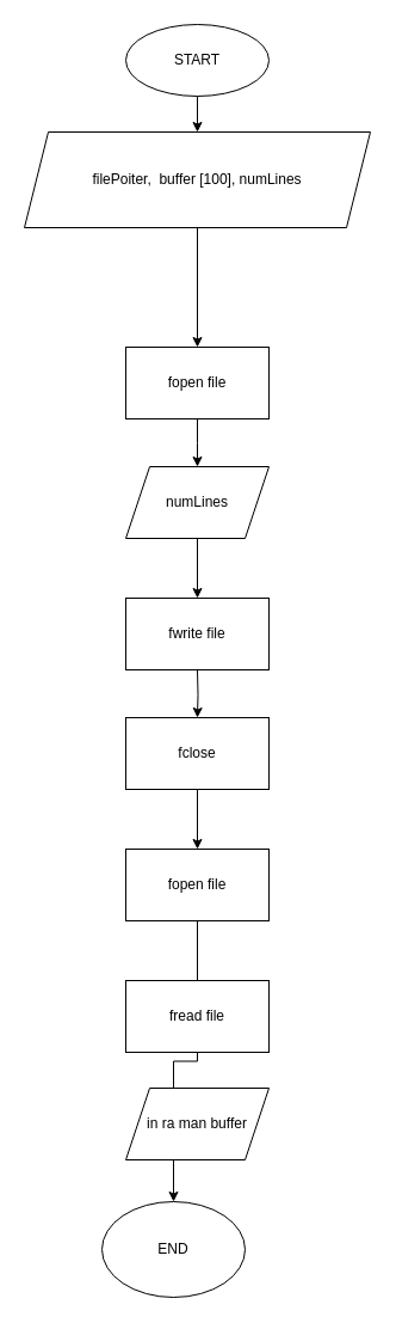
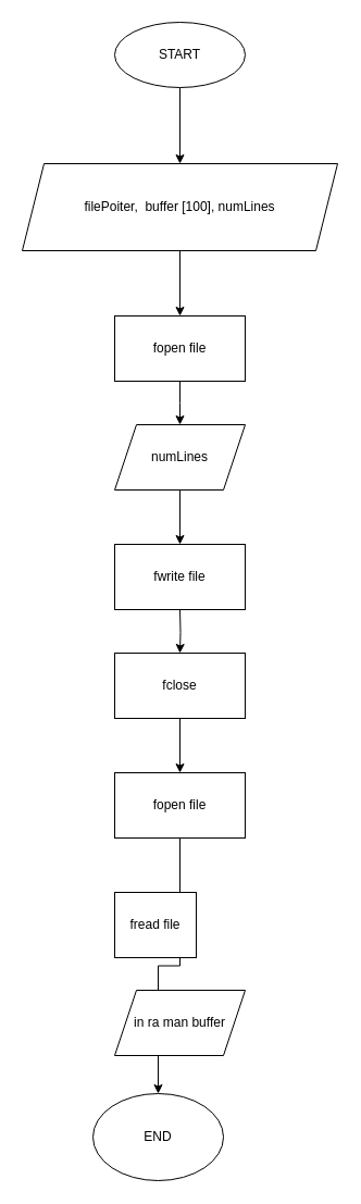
- <mxCell id="5" value="filePoiter,&amp;nbsp; buffer [100], numLines" style="shape=parallelogram;perimeter=parallelogramPerimeter;whiteSpace=wrap;html=1;fixedSize=1;" parent="1" vertex="1"><mxGeometry x="20" y="110" width="290" height="80" as="geometry" /></mxCell>
+ <mxCell id="5" value="filePoiter,&amp;nbsp; buffer [100], numLines" style="shape=parallelogram;perimeter=parallelogramPerimeter;whiteSpace=wrap;html=1;fixedSize=1;" parent="1" vertex="1"><mxGeometry x="20" y="150" width="290" height="80" as="geometry" /></mxCell>
- <mxCell id="17" value="fread file" style="rounded=0;whiteSpace=wrap;html=1;" vertex="1" parent="1"><mxGeometry x="105" y="820" width="120" height="60" as="geometry" /></mxCell>
+ <mxCell id="17" value="fread file" style="rounded=0;whiteSpace=wrap;html=1;" vertex="1" parent="1"><mxGeometry x="105" y="820" width="75" height="60" as="geometry" /></mxCell>
